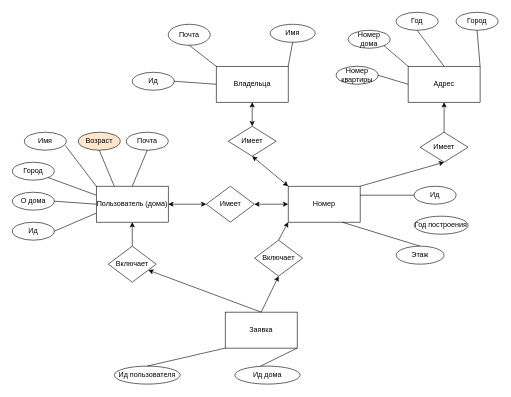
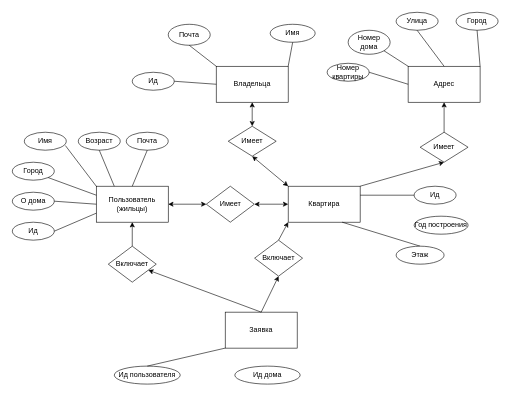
- <mxCell id="35" value="Год" style="ellipse;whiteSpace=wrap;html=1;" vertex="1" parent="1"><mxGeometry x="660" y="20" width="70" height="30" as="geometry" /></mxCell>
+ <mxCell id="35" value="Улица" style="ellipse;whiteSpace=wrap;html=1;" vertex="1" parent="1"><mxGeometry x="660" y="20" width="70" height="30" as="geometry" /></mxCell>
- <mxCell id="36" value="Номер дома" style="ellipse;whiteSpace=wrap;html=1;" vertex="1" parent="1"><mxGeometry x="580" y="50" width="70" height="30" as="geometry" /></mxCell>
+ <mxCell id="36" value="Номер дома" style="ellipse;whiteSpace=wrap;html=1;" vertex="1" parent="1"><mxGeometry x="580" y="50" width="70" height="40" as="geometry" /></mxCell>
- <mxCell id="37" value="Номер квартиры" style="ellipse;whiteSpace=wrap;html=1;" vertex="1" parent="1"><mxGeometry x="560" y="110" width="70" height="30" as="geometry" /></mxCell>
+ <mxCell id="37" value="Номер квартиры" style="ellipse;whiteSpace=wrap;html=1;" vertex="1" parent="1"><mxGeometry x="545" y="105" width="70" height="30" as="geometry" /></mxCell>
- <mxCell id="5" value="Возраст" style="ellipse;whiteSpace=wrap;html=1;fillColor=#ffe6cc;" vertex="1" parent="1"><mxGeometry x="130" y="220" width="70" height="30" as="geometry" /></mxCell>
+ <mxCell id="5" value="Возраст" style="ellipse;whiteSpace=wrap;html=1;" vertex="1" parent="1"><mxGeometry x="130" y="220" width="70" height="30" as="geometry" /></mxCell>
- <mxCell id="2" value="Пользователь (дома)" style="rounded=0;whiteSpace=wrap;html=1;" vertex="1" parent="1"><mxGeometry x="160" y="310" width="120" height="60" as="geometry" /></mxCell>
+ <mxCell id="2" value="Пользователь (жильцы)" style="rounded=0;whiteSpace=wrap;html=1;" vertex="1" parent="1"><mxGeometry x="160" y="310" width="120" height="60" as="geometry" /></mxCell>
- <mxCell id="15" value="Номер" style="rounded=0;whiteSpace=wrap;html=1;" vertex="1" parent="1"><mxGeometry x="480" y="310" width="120" height="60" as="geometry" /></mxCell>
+ <mxCell id="15" value="Квартира" style="rounded=0;whiteSpace=wrap;html=1;" vertex="1" parent="1"><mxGeometry x="480" y="310" width="120" height="60" as="geometry" /></mxCell>
- <mxCell id="27" value="" style="endArrow=none;html=1;rounded=0;exitX=1;exitY=1;exitDx=0;exitDy=0;entryX=0.394;entryY=0;entryDx=0;entryDy=0;entryPerimeter=0;" edge="1" parent="1" source="17" target="25"><mxGeometry width="50" height="50" relative="1" as="geometry"><mxPoint x="400" y="510" as="sourcePoint" /><mxPoint x="450" y="460" as="targetPoint" /></mxGeometry></mxCell>
